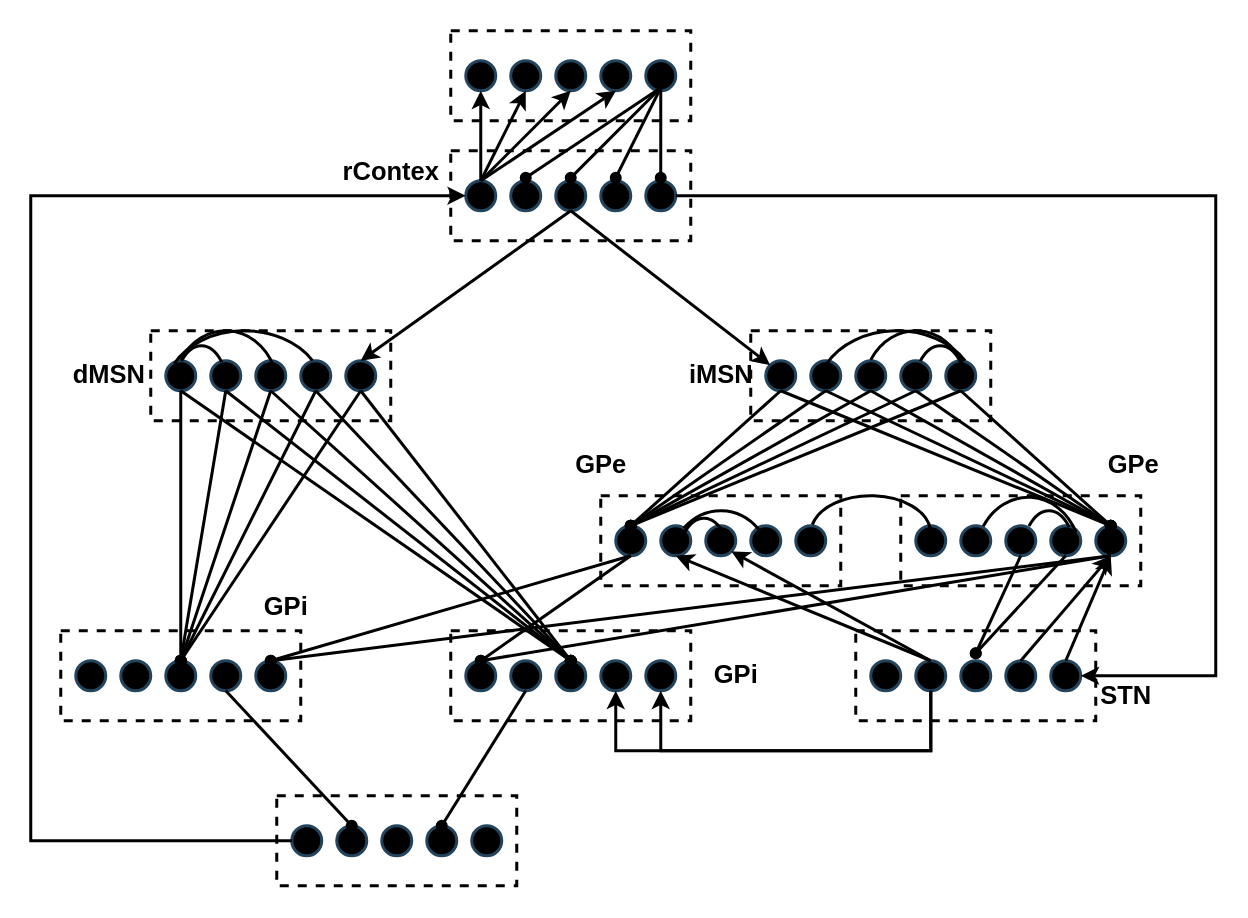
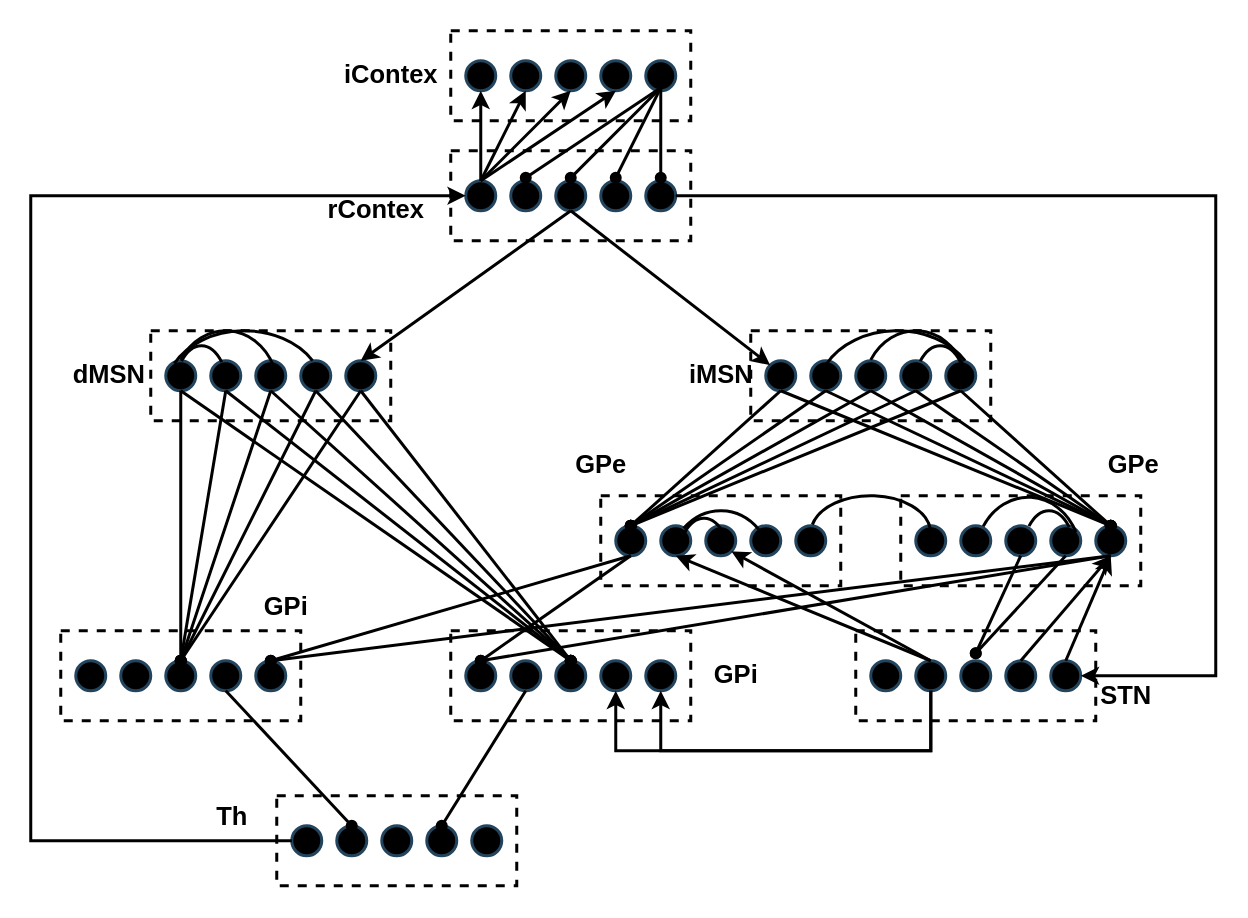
+ <mxCell id="63" value="&lt;font style=&quot;font-size: 17px&quot;&gt;&lt;b&gt;iContex&lt;/b&gt;&lt;/font&gt;" style="text;html=1;align=center;verticalAlign=middle;resizable=0;points=[];autosize=1;strokeColor=none;fillColor=none;" vertex="1" parent="1"><mxGeometry x="220" y="40" width="80" height="20" as="geometry" /></mxCell>
- <mxCell id="62" value="&lt;font style=&quot;font-size: 17px&quot;&gt;&lt;b&gt;rContex&lt;/b&gt;&lt;/font&gt;" style="text;html=1;align=center;verticalAlign=middle;resizable=0;points=[];autosize=1;strokeColor=none;fillColor=none;" vertex="1" parent="1"><mxGeometry x="220" y="105" width="80" height="20" as="geometry" /></mxCell>
+ <mxCell id="62" value="&lt;font style=&quot;font-size: 17px&quot;&gt;&lt;b&gt;rContex&lt;/b&gt;&lt;/font&gt;" style="text;html=1;align=center;verticalAlign=middle;resizable=0;points=[];autosize=1;strokeColor=none;fillColor=none;" vertex="1" parent="1"><mxGeometry x="210" y="130" width="80" height="20" as="geometry" /></mxCell>
+ <mxCell id="74" value="&lt;b&gt;Th&lt;/b&gt;" style="text;html=1;align=center;verticalAlign=middle;resizable=0;points=[];autosize=1;strokeColor=none;fillColor=none;fontSize=17;" vertex="1" parent="1"><mxGeometry x="134" y="530" width="40" height="30" as="geometry" /></mxCell>
